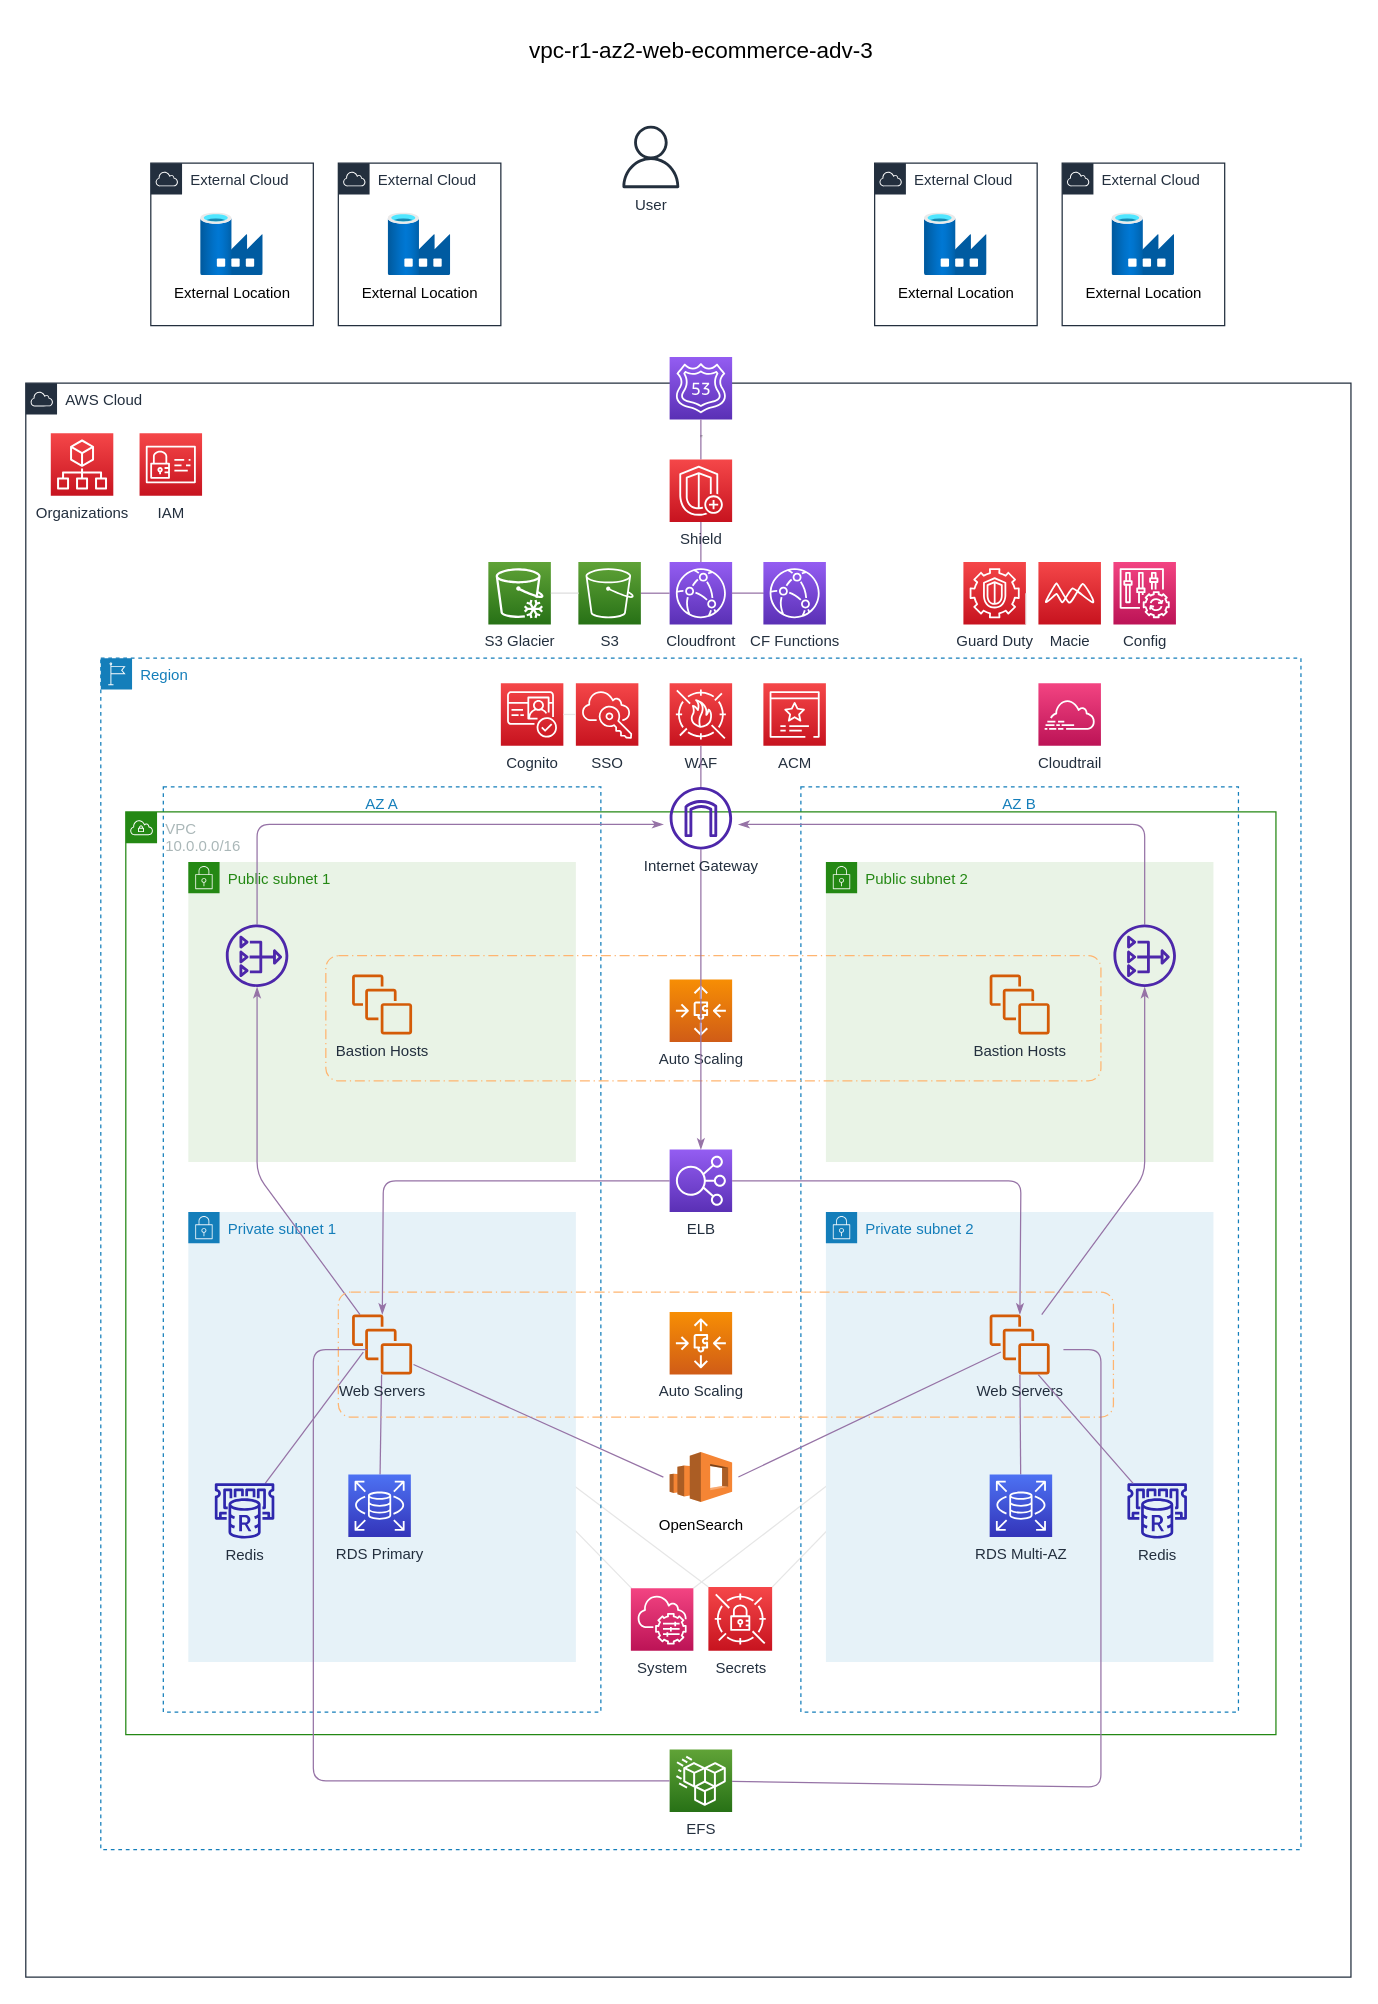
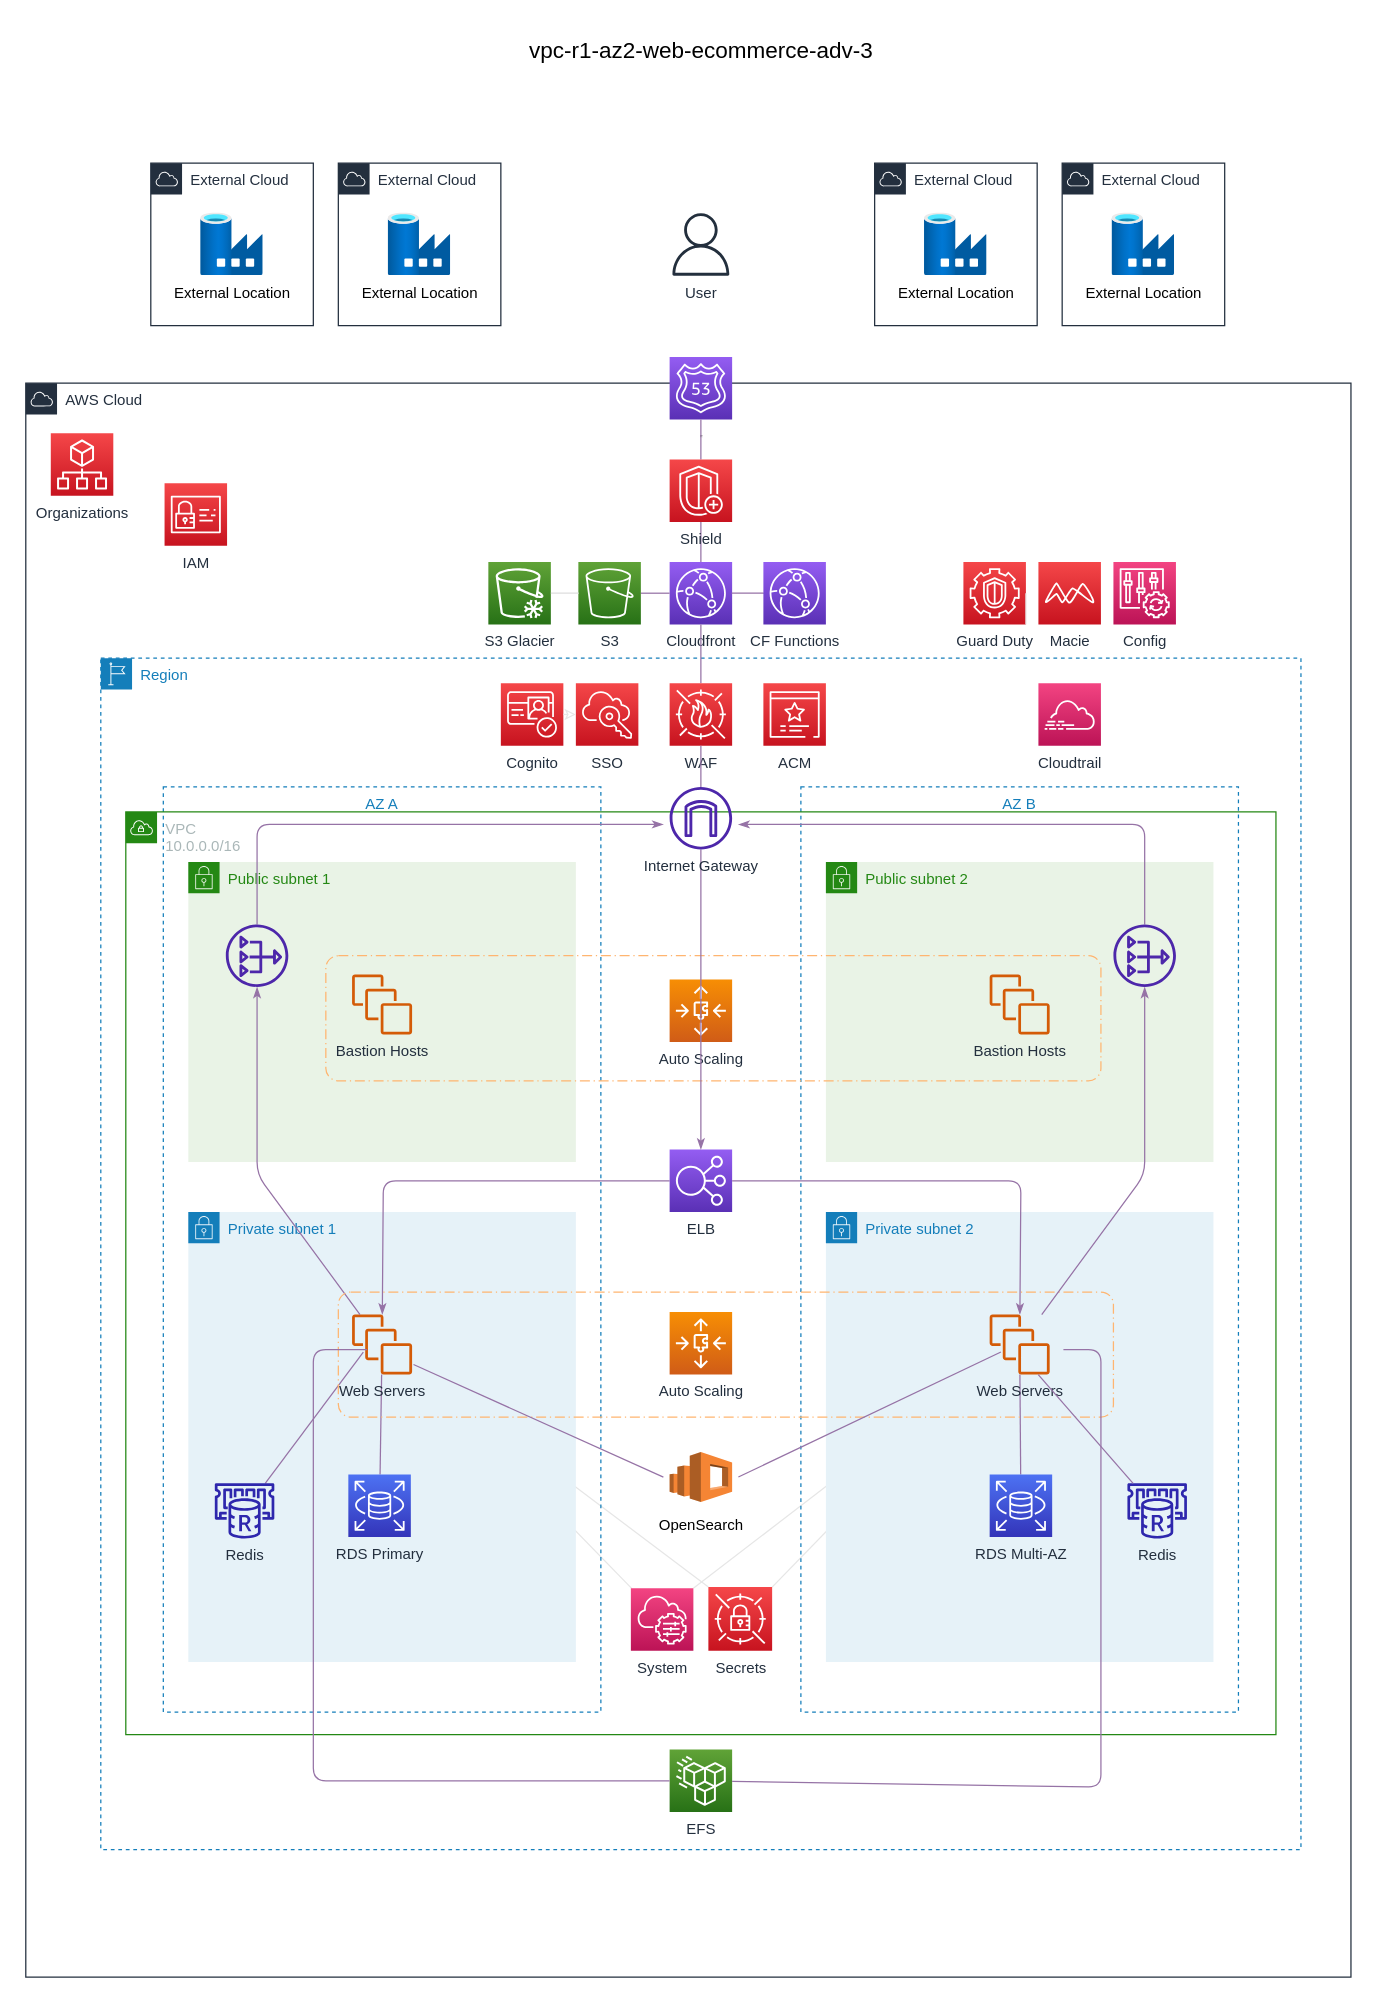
- <mxCell id="81" value="User" style="sketch=0;outlineConnect=0;fontColor=#232F3E;gradientColor=none;fillColor=#232F3D;strokeColor=none;dashed=0;verticalLabelPosition=bottom;verticalAlign=top;align=center;html=1;fontSize=12;fontStyle=0;aspect=fixed;pointerEvents=1;shape=mxgraph.aws4.user;shadow=0;strokeWidth=1;" vertex="1" parent="1"><mxGeometry x="495" y="100" width="50" height="50" as="geometry" /></mxCell>
+ <mxCell id="81" value="User" style="sketch=0;outlineConnect=0;fontColor=#232F3E;gradientColor=none;fillColor=#232F3D;strokeColor=none;dashed=0;verticalLabelPosition=bottom;verticalAlign=top;align=center;html=1;fontSize=12;fontStyle=0;aspect=fixed;pointerEvents=1;shape=mxgraph.aws4.user;shadow=0;strokeWidth=1;" vertex="1" parent="1"><mxGeometry x="535" y="170" width="50" height="50" as="geometry" /></mxCell>
- <mxCell id="36" value="IAM" style="sketch=0;points=[[0,0,0],[0.25,0,0],[0.5,0,0],[0.75,0,0],[1,0,0],[0,1,0],[0.25,1,0],[0.5,1,0],[0.75,1,0],[1,1,0],[0,0.25,0],[0,0.5,0],[0,0.75,0],[1,0.25,0],[1,0.5,0],[1,0.75,0]];outlineConnect=0;fontColor=#232F3E;gradientColor=#F54749;gradientDirection=north;fillColor=#C7131F;strokeColor=#ffffff;dashed=0;verticalLabelPosition=bottom;verticalAlign=top;align=center;html=1;fontSize=12;fontStyle=0;aspect=fixed;shape=mxgraph.aws4.resourceIcon;resIcon=mxgraph.aws4.identity_and_access_management;shadow=0;strokeWidth=1;" vertex="1" parent="3"><mxGeometry x="91" y="61" width="50" height="50" as="geometry" /></mxCell>
+ <mxCell id="36" value="IAM" style="sketch=0;points=[[0,0,0],[0.25,0,0],[0.5,0,0],[0.75,0,0],[1,0,0],[0,1,0],[0.25,1,0],[0.5,1,0],[0.75,1,0],[1,1,0],[0,0.25,0],[0,0.5,0],[0,0.75,0],[1,0.25,0],[1,0.5,0],[1,0.75,0]];outlineConnect=0;fontColor=#232F3E;gradientColor=#F54749;gradientDirection=north;fillColor=#C7131F;strokeColor=#ffffff;dashed=0;verticalLabelPosition=bottom;verticalAlign=top;align=center;html=1;fontSize=12;fontStyle=0;aspect=fixed;shape=mxgraph.aws4.resourceIcon;resIcon=mxgraph.aws4.identity_and_access_management;shadow=0;strokeWidth=1;" vertex="1" parent="3"><mxGeometry x="111" y="101" width="50" height="50" as="geometry" /></mxCell>
+ <mxCell id="72" value="" style="rounded=0;orthogonalLoop=1;jettySize=auto;html=1;fontSize=18;endArrow=none;endFill=0;exitX=0.5;exitY=1;exitDx=0;exitDy=0;exitPerimeter=0;fillColor=#e1d5e7;strokeColor=#9673a6;" edge="1" parent="3" source="24" target="73"><mxGeometry relative="1" as="geometry"><mxPoint x="540" y="174" as="sourcePoint" /><mxPoint x="540" y="344.001" as="targetPoint" /><Array as="points" /></mxGeometry></mxCell>
- <mxCell id="10" value="" style="edgeStyle=none;rounded=1;orthogonalLoop=1;jettySize=auto;html=1;strokeColor=#E6E6E6;fontSize=12;endArrow=none;endFill=0;elbow=vertical;" edge="1" parent="3" source="8" target="9"><mxGeometry relative="1" as="geometry" /></mxCell>
+ <mxCell id="10" value="" style="edgeStyle=none;rounded=1;orthogonalLoop=1;jettySize=auto;html=1;strokeColor=#E6E6E6;fontSize=12;endArrow=classic;endFill=0;elbow=vertical;" edge="1" parent="3" source="8" target="9"><mxGeometry relative="1" as="geometry" /></mxCell>
